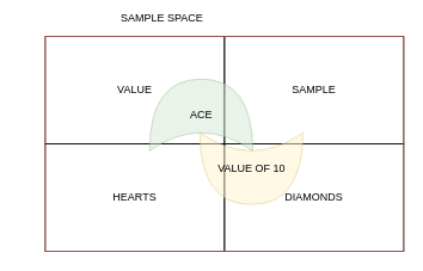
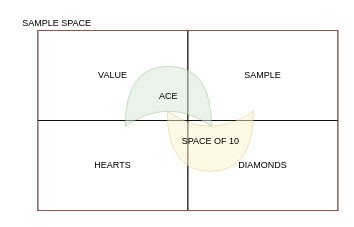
- <mxCell id="11" value="SAMPLE SPACE" style="text;html=1;align=center;verticalAlign=middle;resizable=0;points=[];autosize=1;" vertex="1" parent="1"><mxGeometry x="125" y="10" width="110" height="20" as="geometry" /></mxCell>
+ <mxCell id="11" value="SAMPLE SPACE" style="text;html=1;align=center;verticalAlign=middle;resizable=0;points=[];autosize=1;" vertex="1" parent="1"><mxGeometry x="20" y="20" width="110" height="20" as="geometry" /></mxCell>
- <mxCell id="8" value="VALUE OF 10" style="text;html=1;align=center;verticalAlign=middle;resizable=0;points=[];autosize=1;" vertex="1" parent="1"><mxGeometry x="235" y="177.5" width="90" height="20" as="geometry" /></mxCell>
+ <mxCell id="8" value="SPACE OF 10" style="text;html=1;align=center;verticalAlign=middle;resizable=0;points=[];autosize=1;" vertex="1" parent="1"><mxGeometry x="235" y="177.5" width="90" height="20" as="geometry" /></mxCell>
